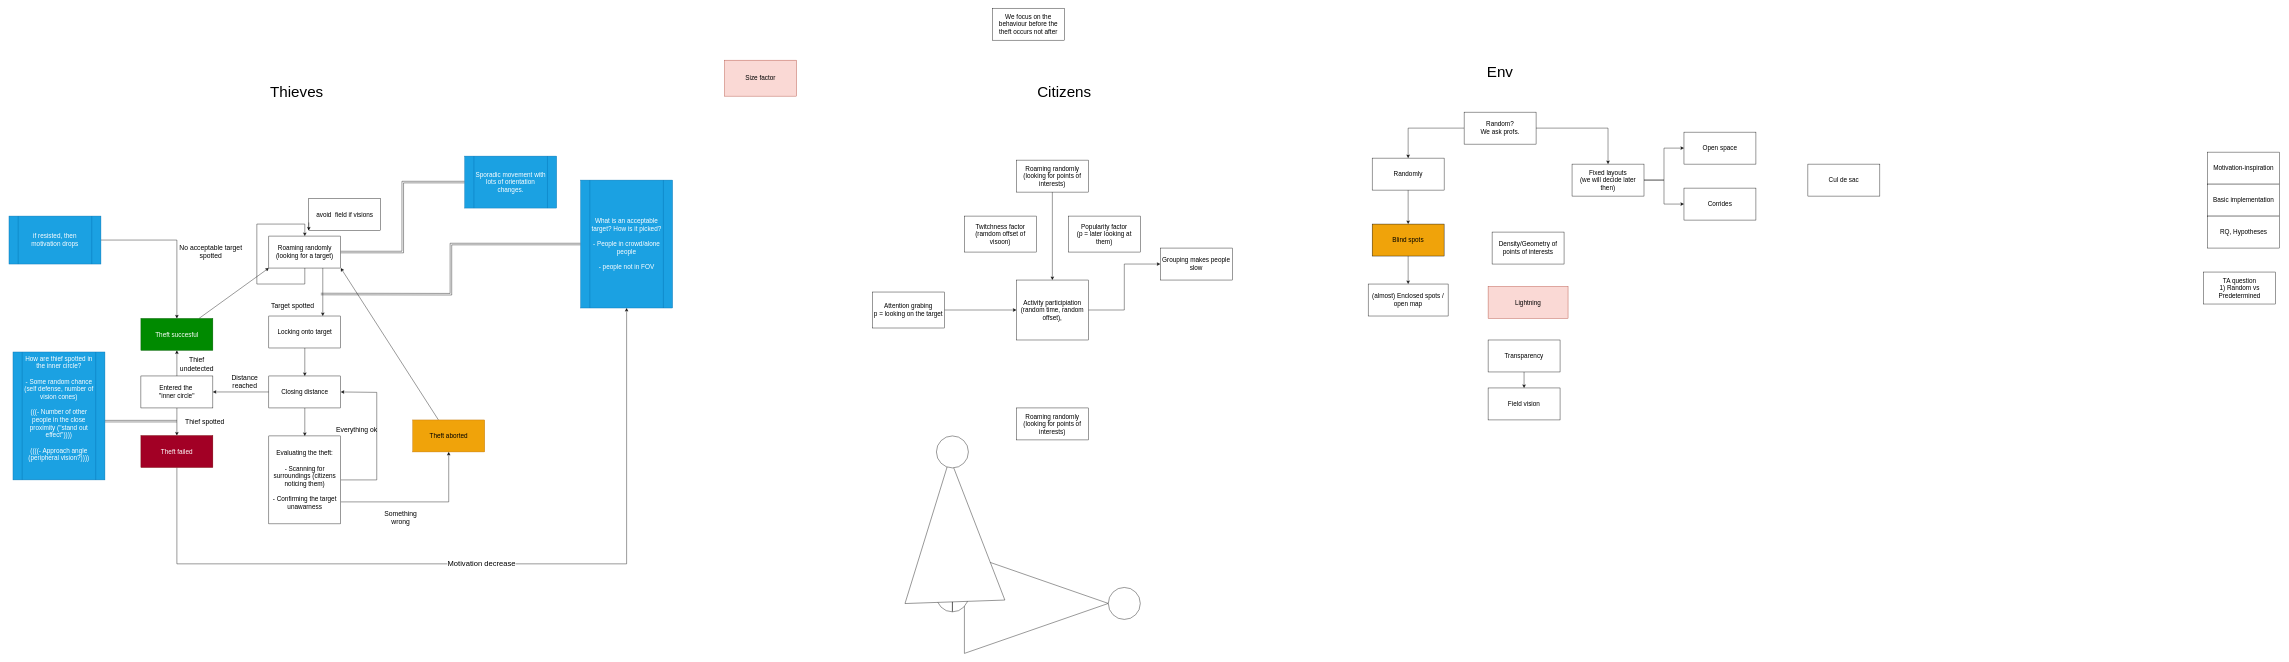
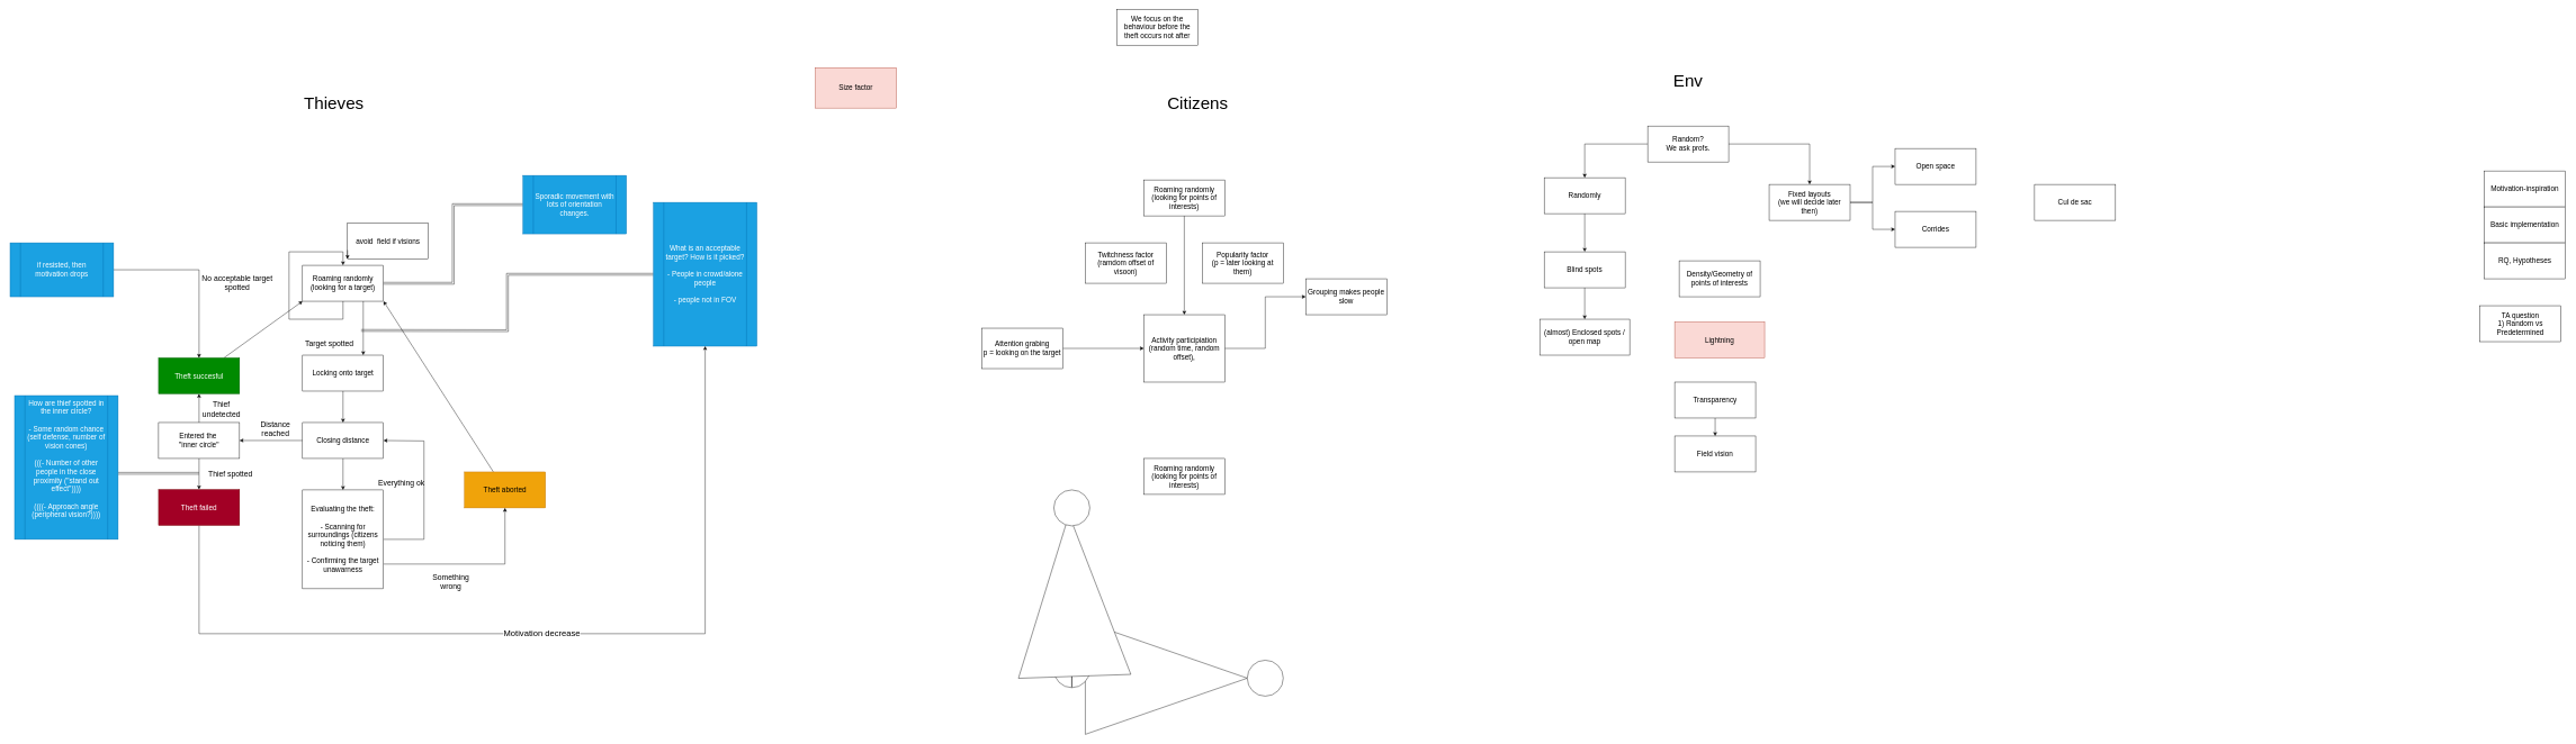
- <mxCell id="56" value="Blind spots" style="rounded=0;whiteSpace=wrap;html=1;fontSize=16;fillColor=#f0a30a;" vertex="1" parent="1"><mxGeometry x="3430" y="560" width="180" height="80" as="geometry" /></mxCell>
+ <mxCell id="56" value="Blind spots" style="rounded=0;whiteSpace=wrap;html=1;fontSize=16;" vertex="1" parent="1"><mxGeometry x="3430" y="560" width="180" height="80" as="geometry" /></mxCell>
